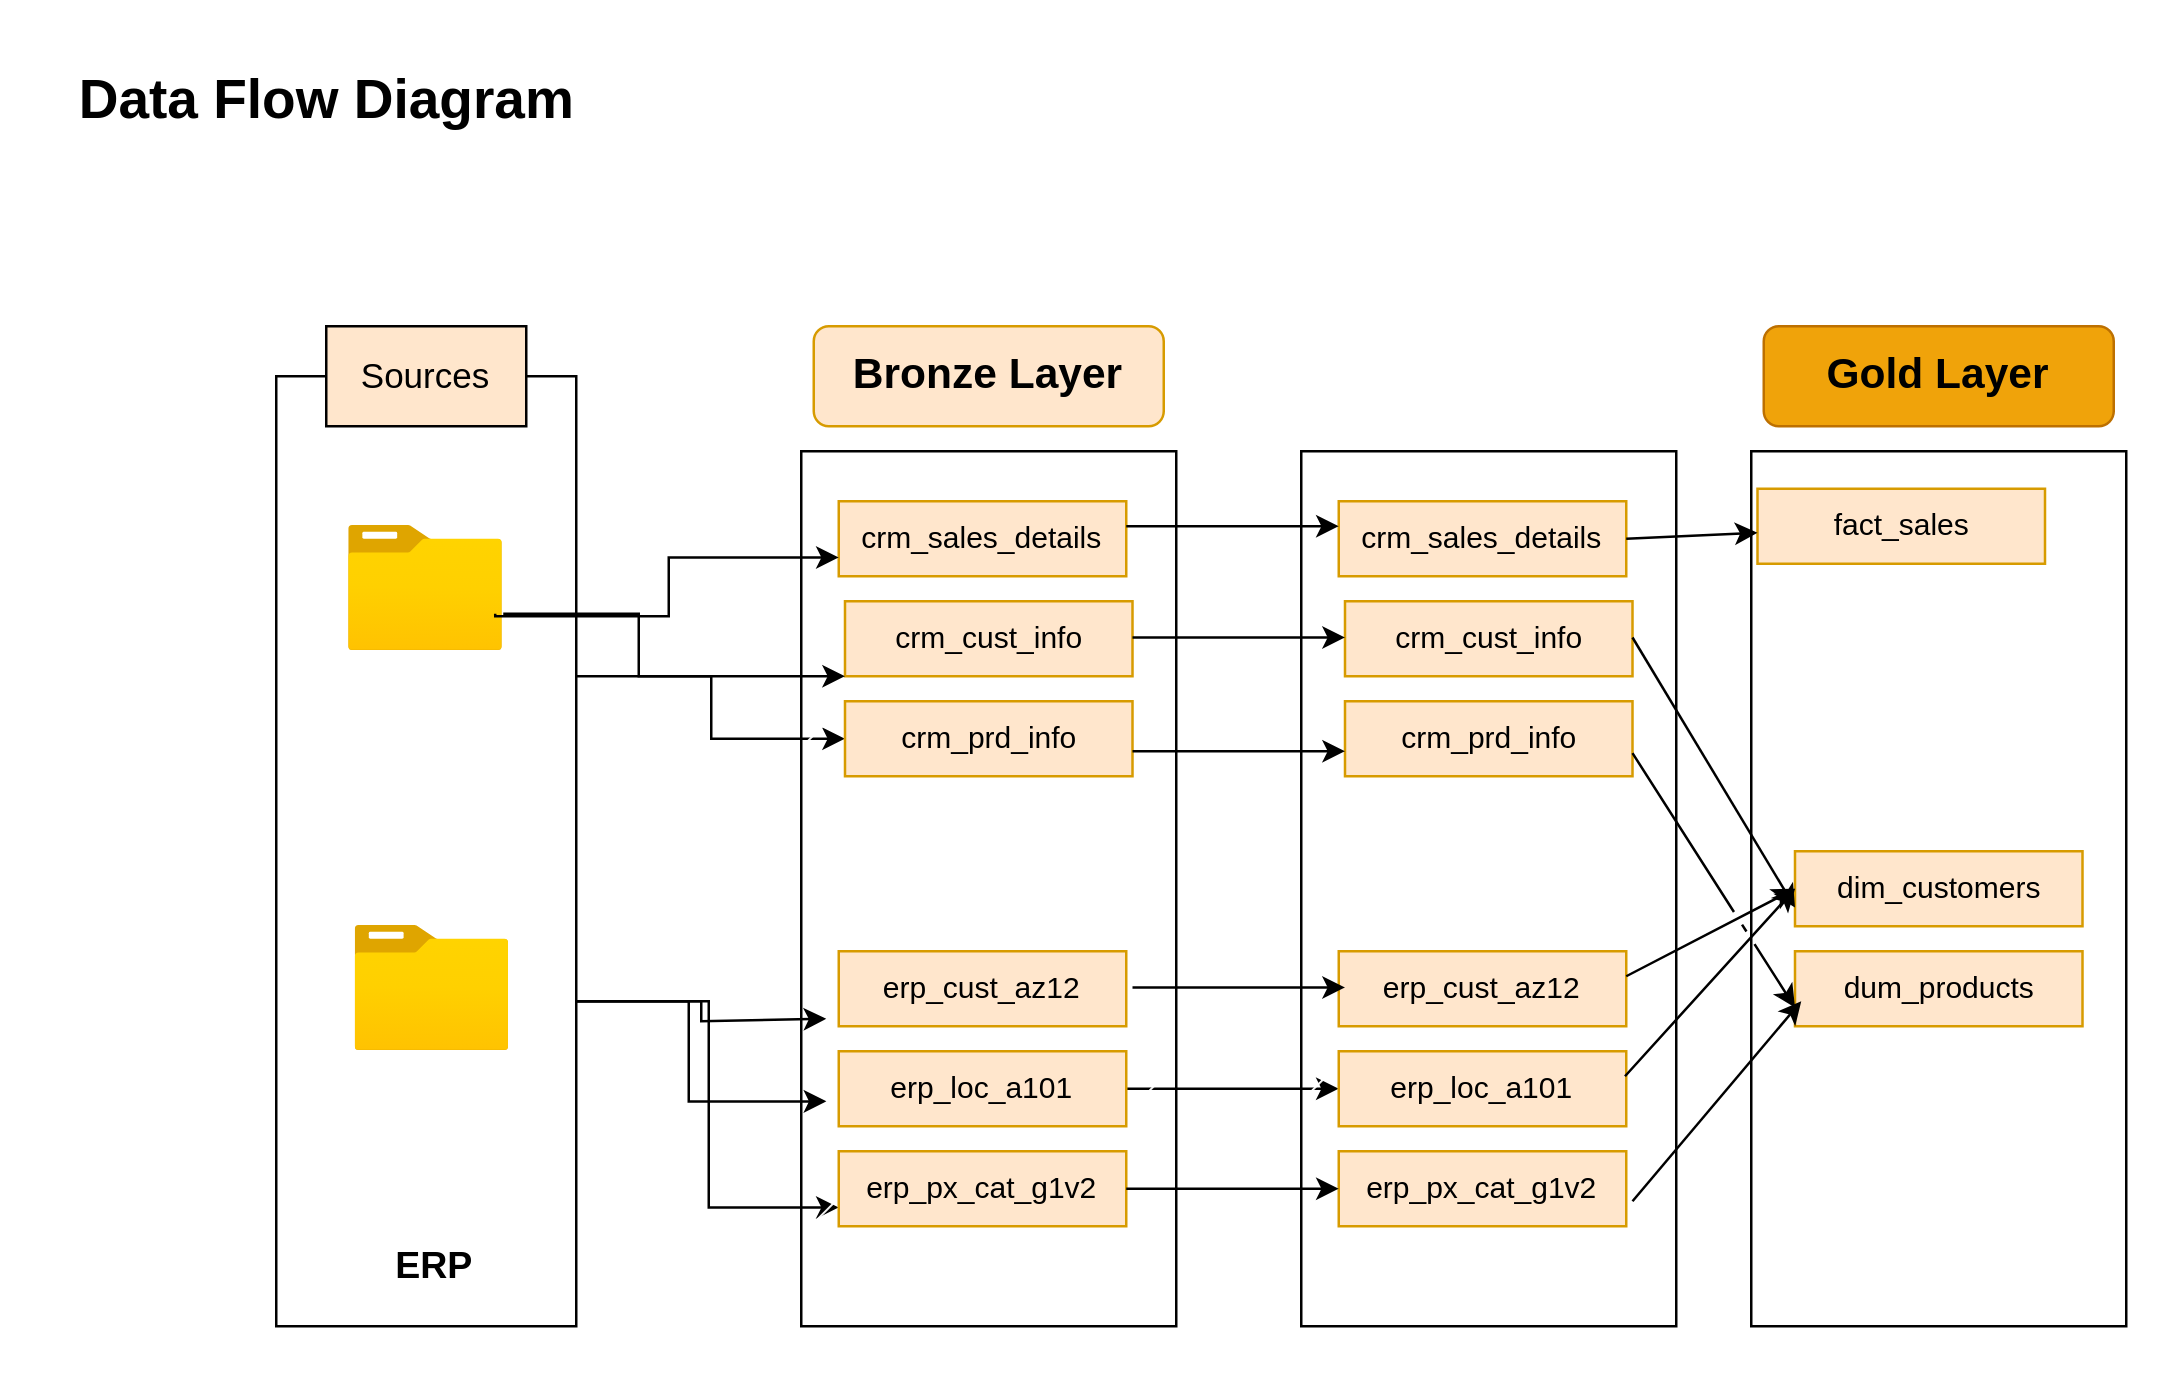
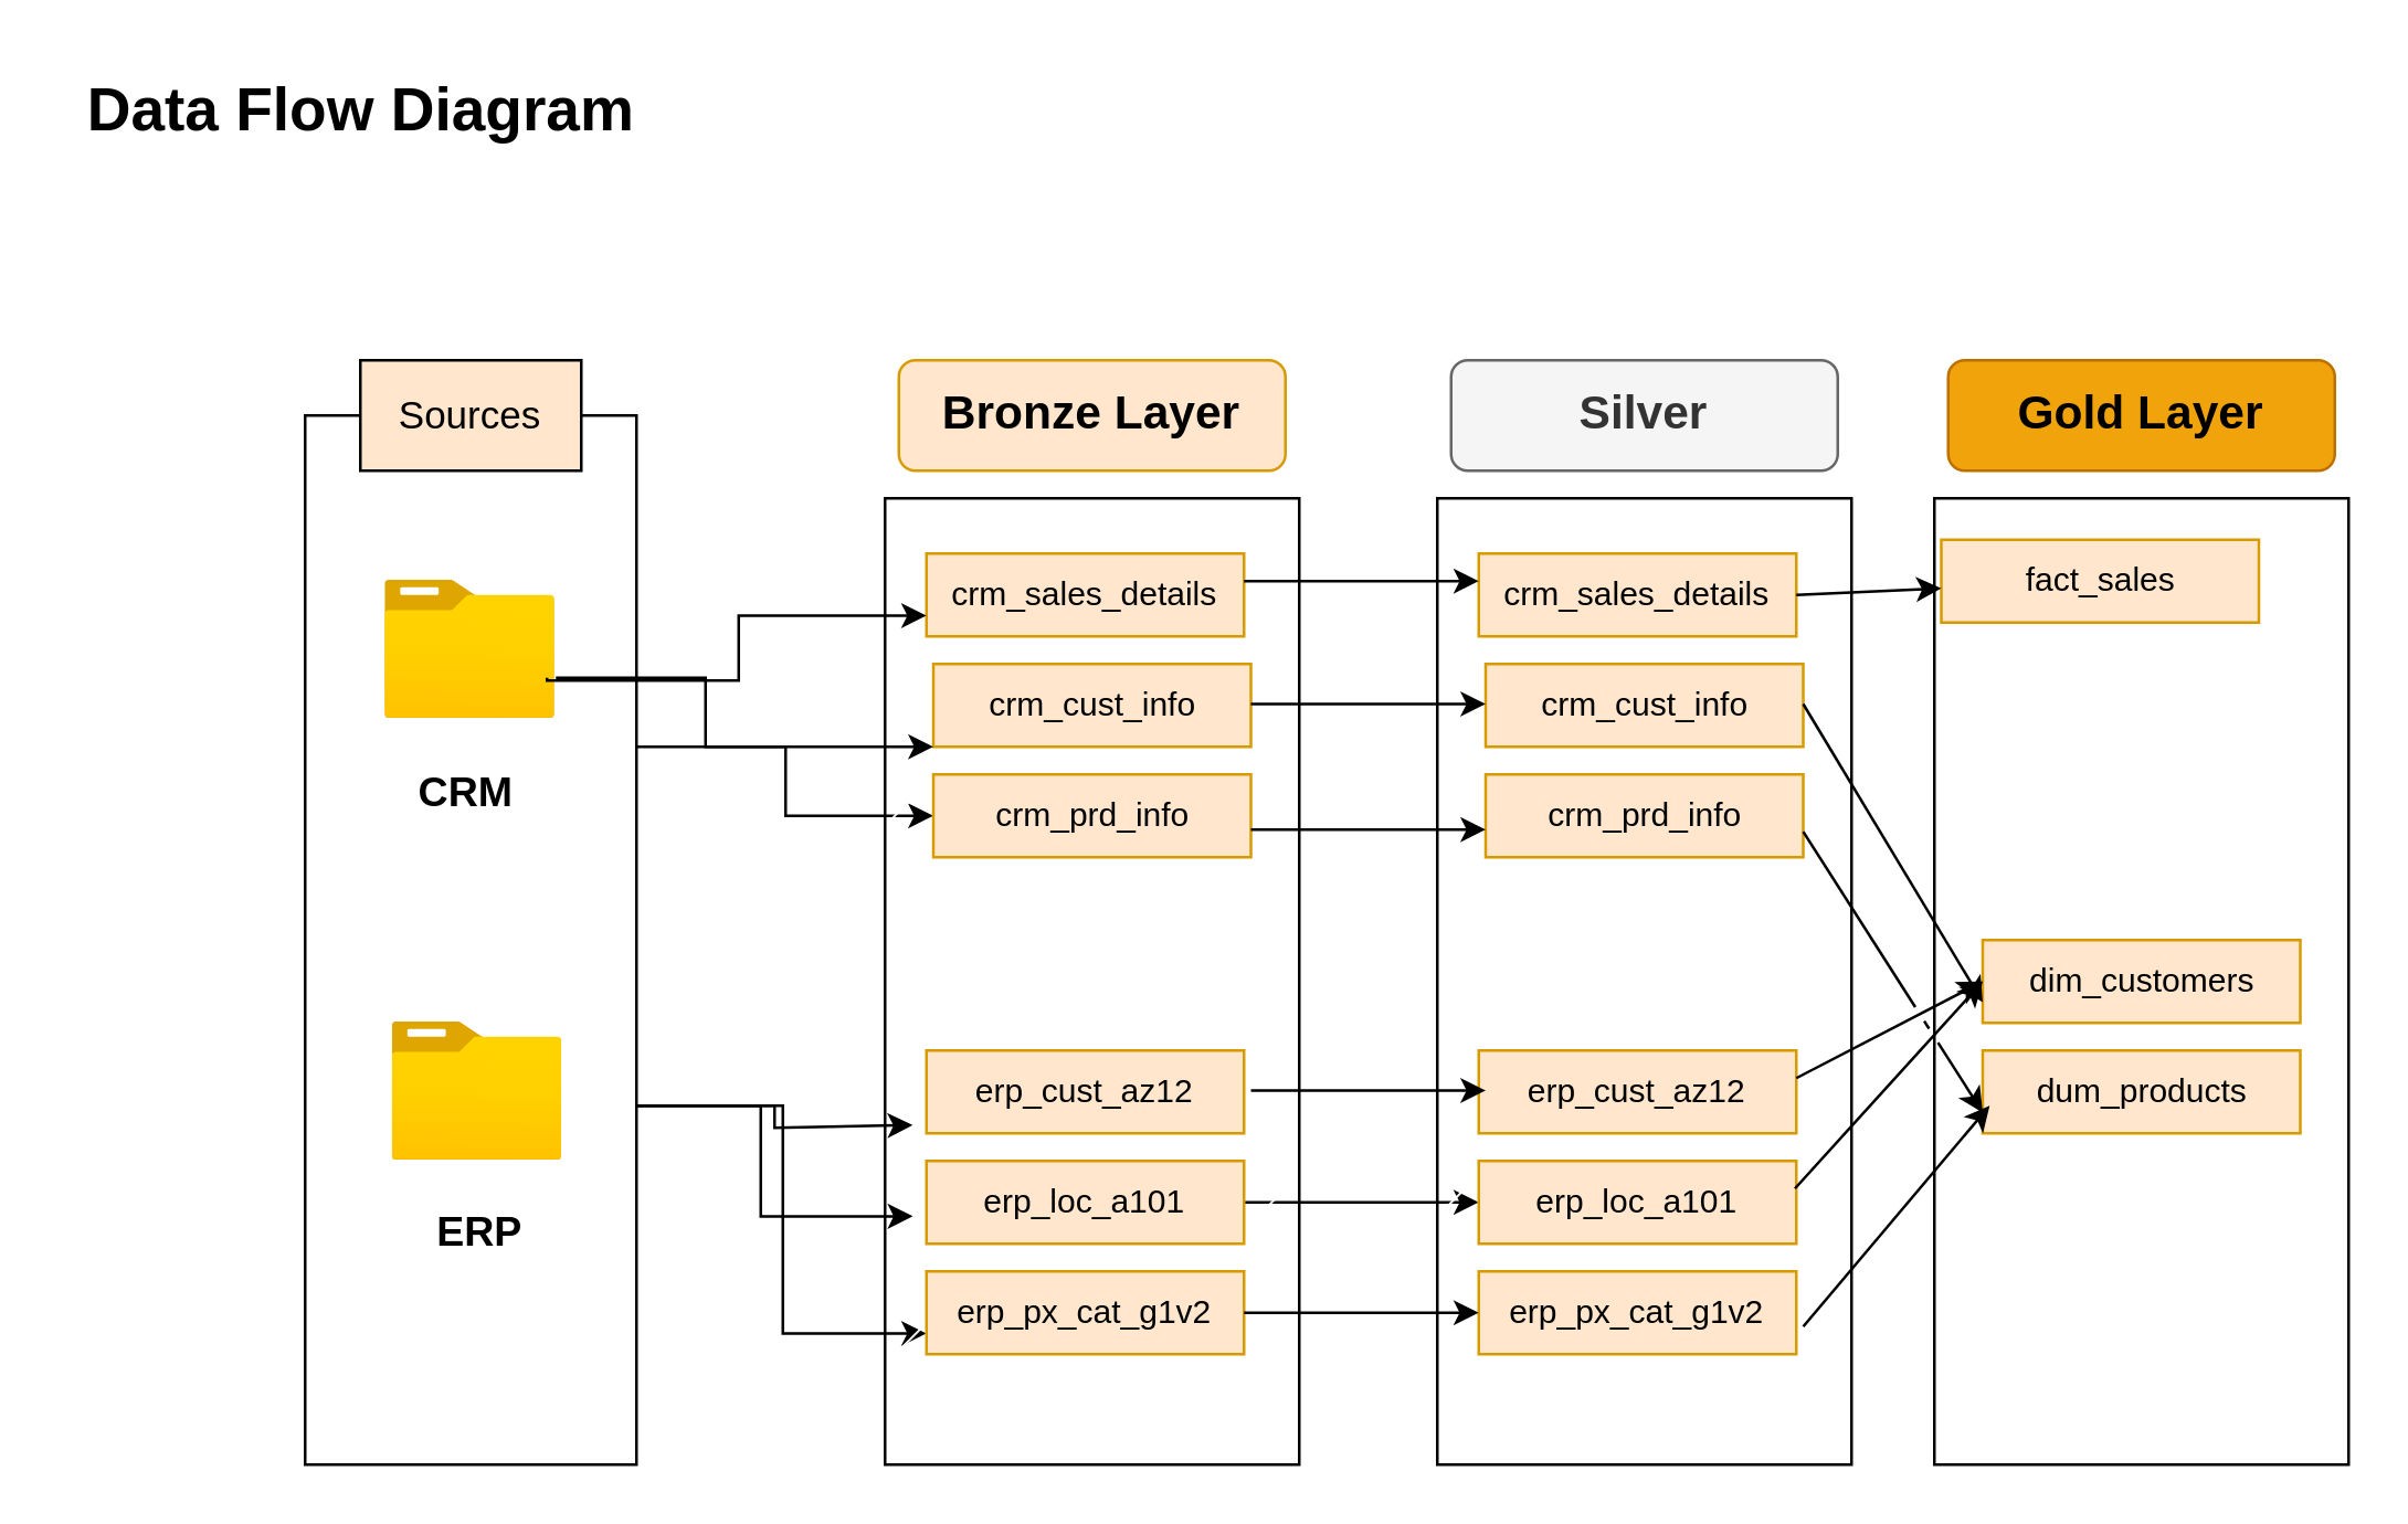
+ <mxCell id="25" value="&lt;b&gt;&lt;font style=&quot;font-size: 17px;&quot;&gt;Silver&lt;/font&gt;&lt;/b&gt;" style="rounded=1;whiteSpace=wrap;html=1;fillColor=#f5f5f5;strokeColor=#666666;fontColor=#333333;" parent="1" vertex="1"><mxGeometry x="525" y="130" width="140" height="40" as="geometry" /></mxCell>
+ <mxCell id="8" value="CRM&lt;div&gt;&lt;br&gt;&lt;/div&gt;" style="text;html=1;align=center;verticalAlign=middle;resizable=0;points=[];autosize=1;strokeColor=none;fillColor=none;fontStyle=1;fontSize=15;" parent="1" vertex="1"><mxGeometry x="137.58" y="270" width="60" height="50" as="geometry" /></mxCell>
- <mxCell id="10" value="ERP" style="text;html=1;align=center;verticalAlign=middle;resizable=0;points=[];autosize=1;strokeColor=none;fillColor=none;fontStyle=1;fontSize=15;" parent="1" vertex="1"><mxGeometry x="147.58" y="490" width="50" height="30" as="geometry" /></mxCell>
+ <mxCell id="10" value="ERP" style="text;html=1;align=center;verticalAlign=middle;resizable=0;points=[];autosize=1;strokeColor=none;fillColor=none;fontStyle=1;fontSize=15;" parent="1" vertex="1"><mxGeometry x="147.58" y="430" width="50" height="30" as="geometry" /></mxCell>
